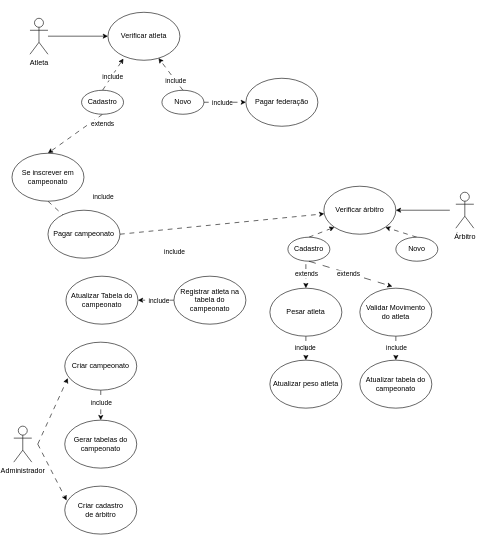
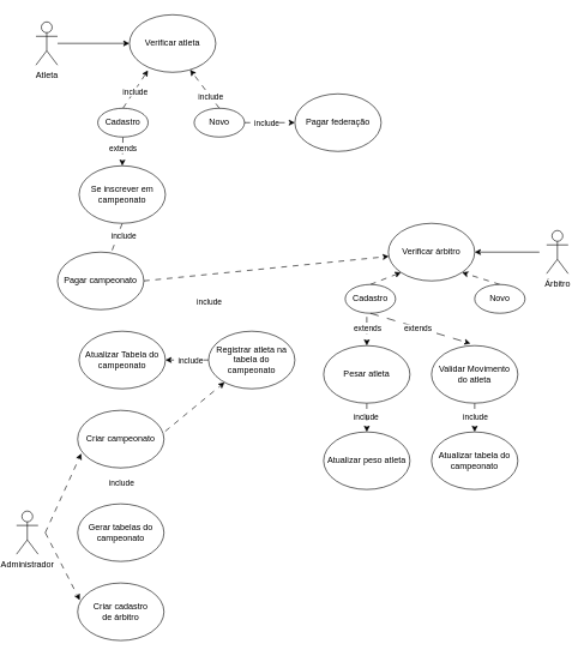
- <mxCell id="10" value="Se inscrever em campeonato" style="ellipse;whiteSpace=wrap;html=1;" vertex="1" parent="1"><mxGeometry x="17" y="255" width="120" height="80" as="geometry" /></mxCell>
+ <mxCell id="10" value="Se inscrever em campeonato" style="ellipse;whiteSpace=wrap;html=1;" vertex="1" parent="1"><mxGeometry x="107" y="230" width="120" height="80" as="geometry" /></mxCell>
- <mxCell id="15" style="rounded=0;orthogonalLoop=1;jettySize=auto;html=1;exitX=0.5;exitY=1;exitDx=0;exitDy=0;entryX=0.5;entryY=0;entryDx=0;entryDy=0;dashed=1;dashPattern=8 8;" edge="1" parent="1" source="16" target="17"><mxGeometry relative="1" as="geometry" /></mxCell>
+ <mxCell id="15" style="rounded=0;orthogonalLoop=1;jettySize=auto;html=1;exitX=0.5;exitY=1;exitDx=0;exitDy=0;dashed=1;dashPattern=8 8;" edge="1" parent="1" source="16" target="14"><mxGeometry relative="1" as="geometry" /></mxCell>
